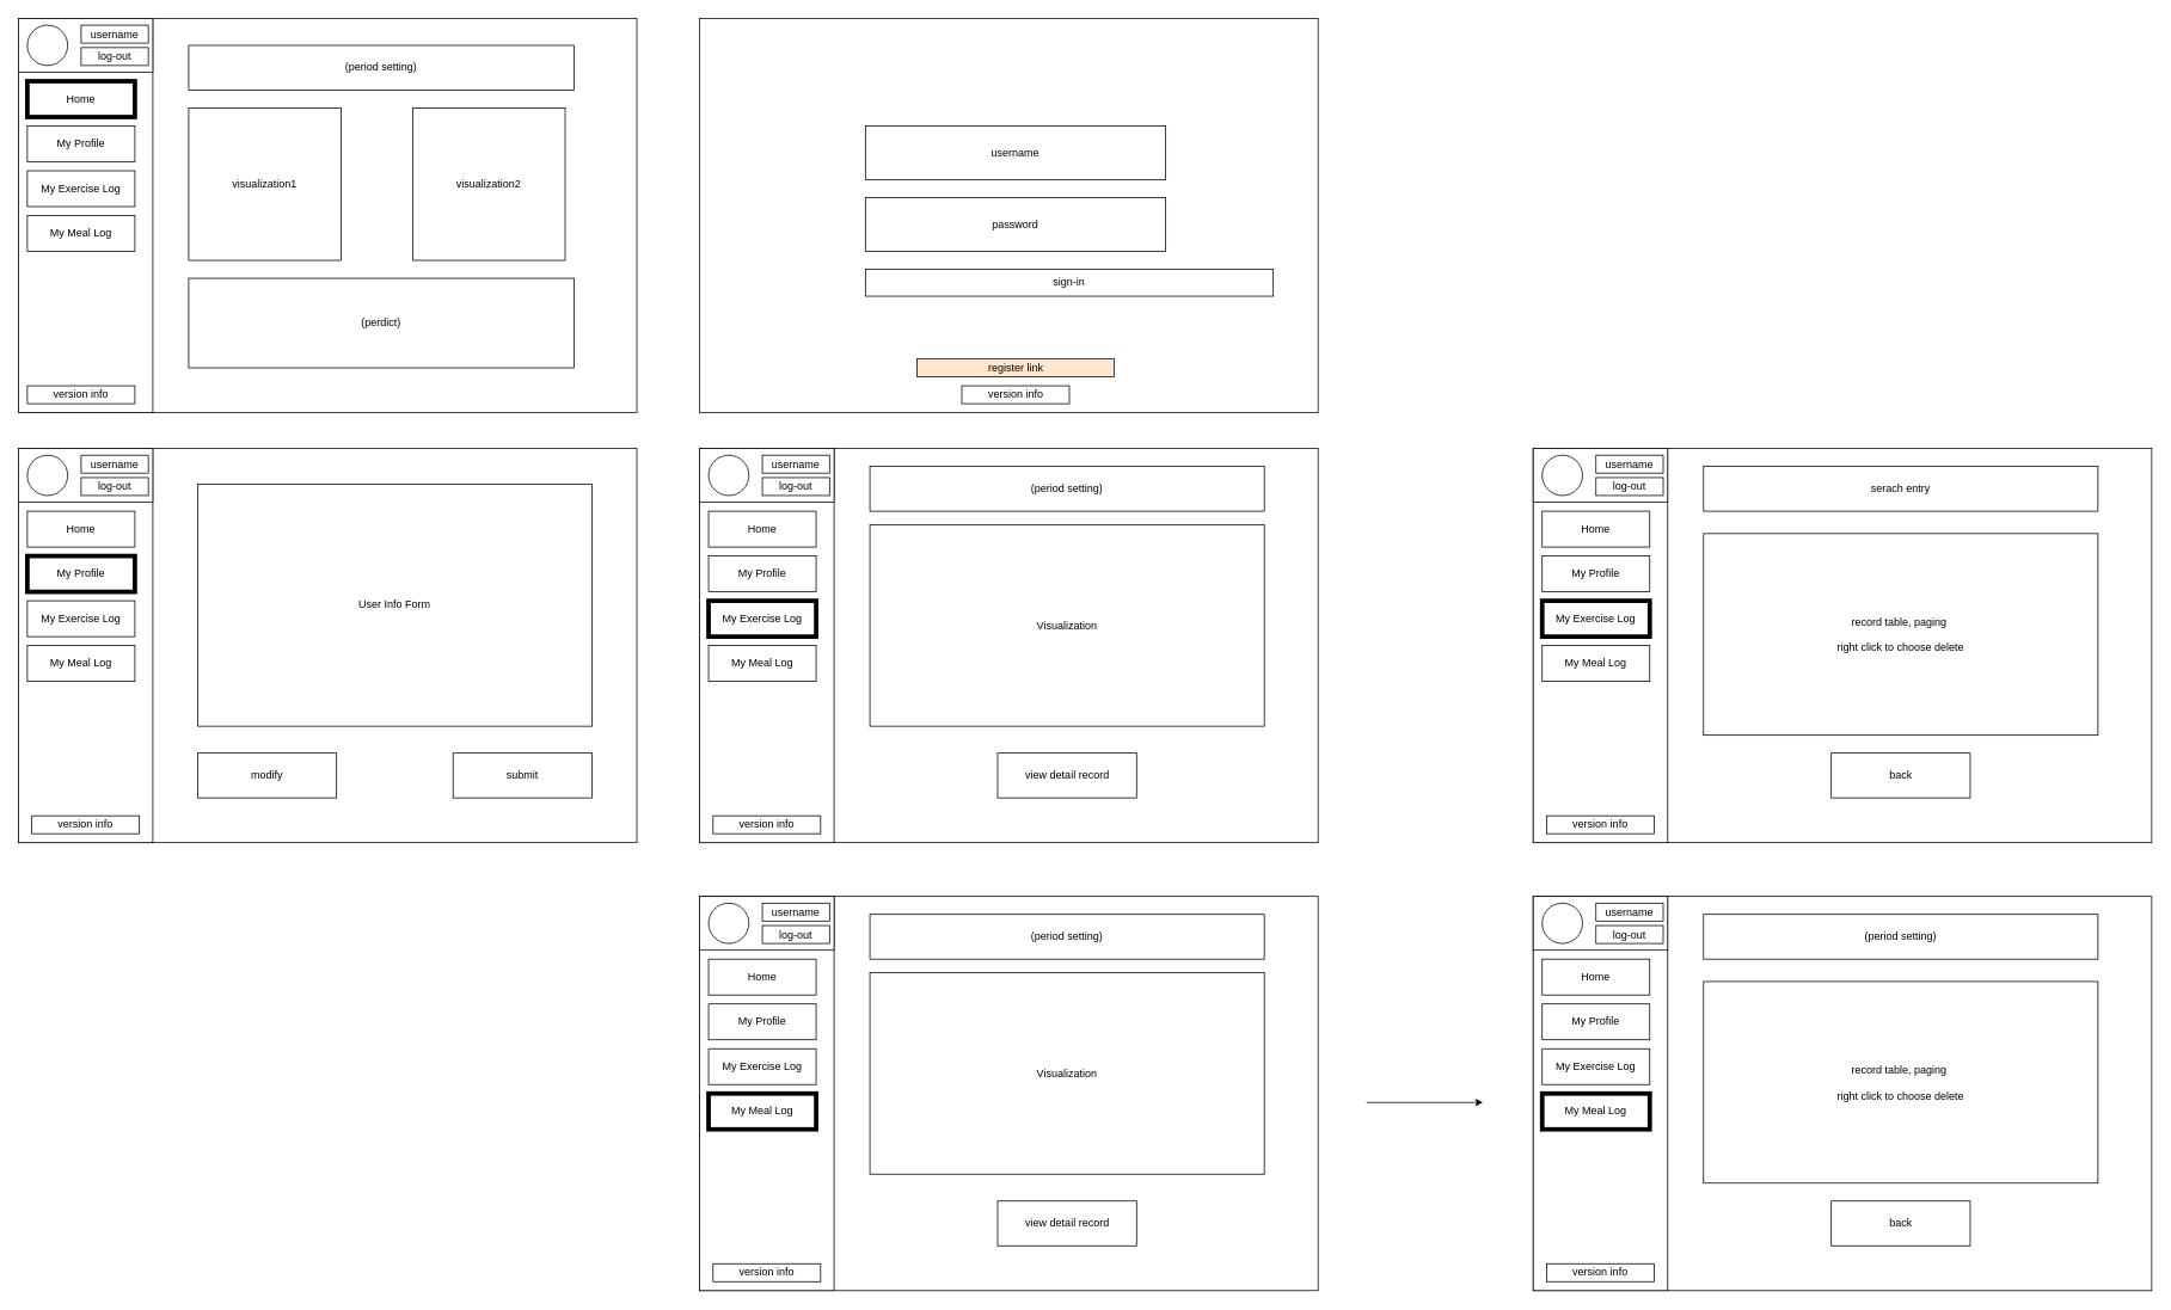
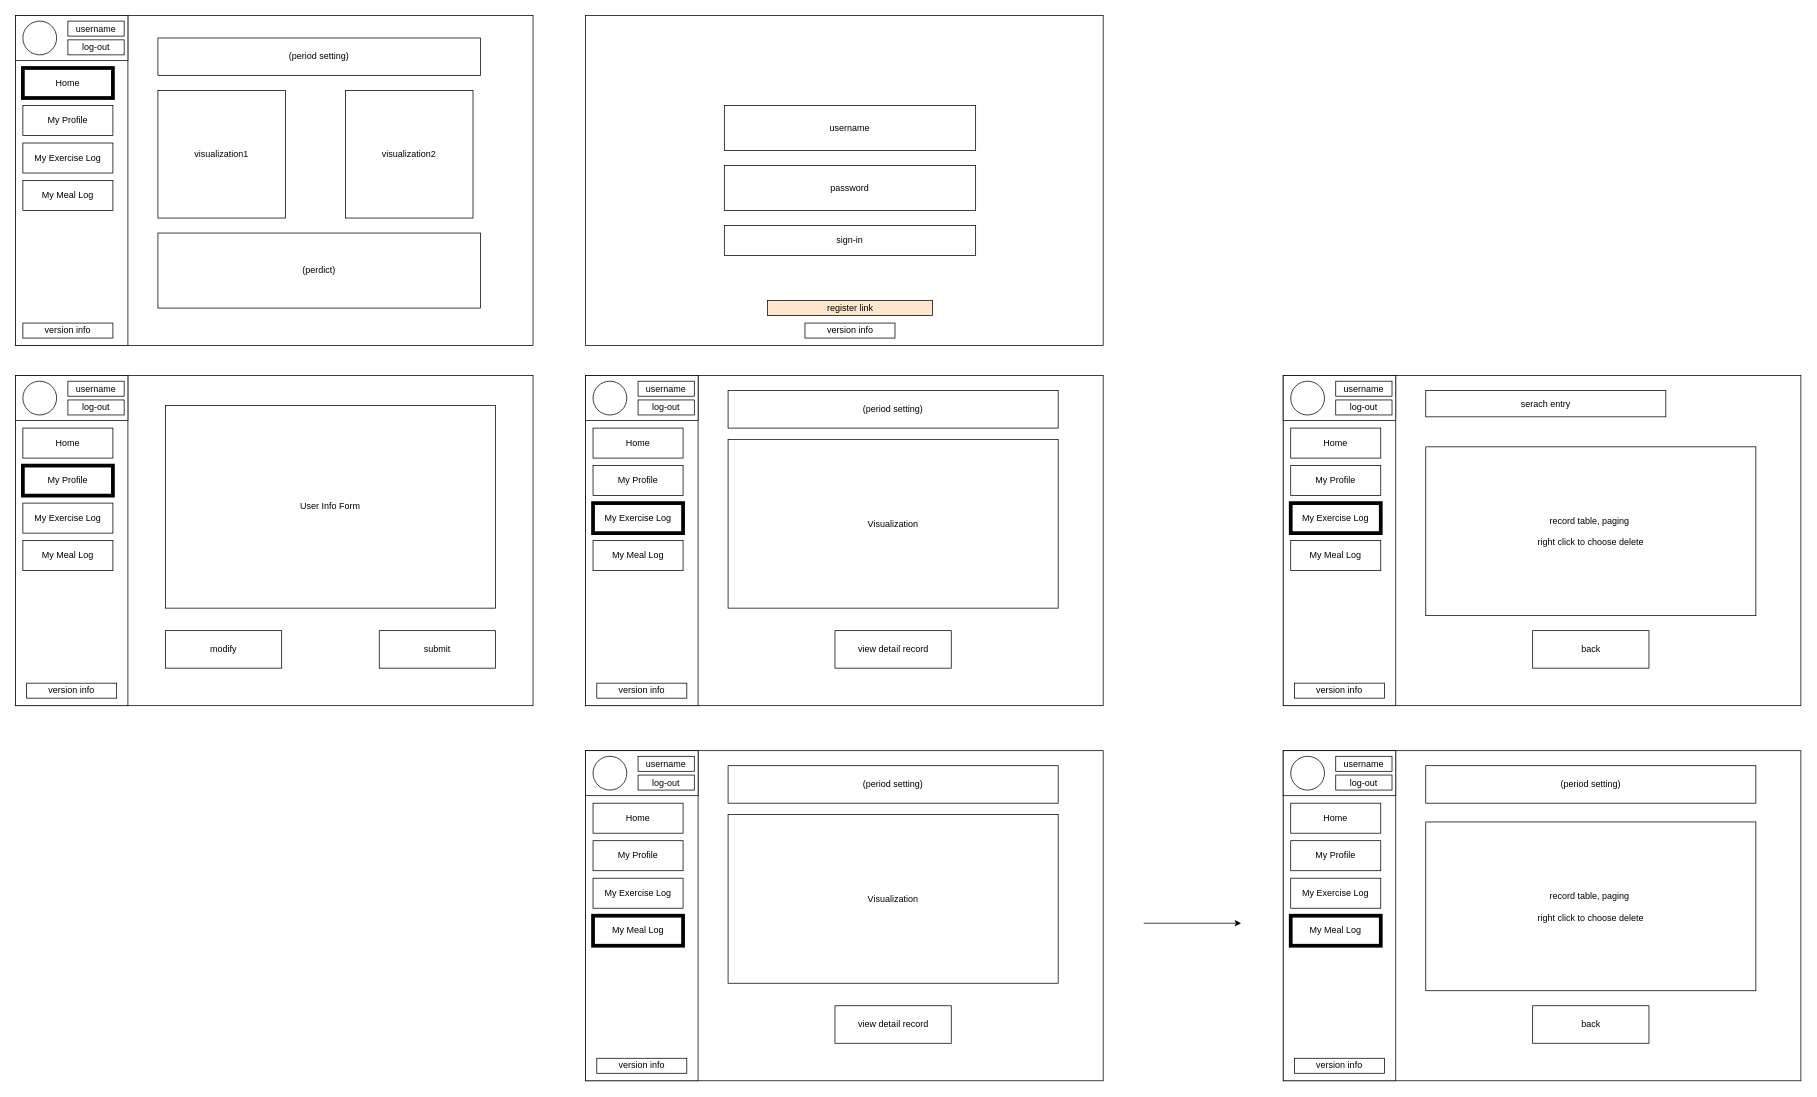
- <mxCell id="20" value="sign-in" style="rounded=0;whiteSpace=wrap;html=1;" parent="1" vertex="1"><mxGeometry x="965" y="300" width="455" height="30" as="geometry" /></mxCell>
+ <mxCell id="20" value="sign-in" style="rounded=0;whiteSpace=wrap;html=1;" parent="1" vertex="1"><mxGeometry x="965" y="300" width="335" height="40" as="geometry" /></mxCell>
- <mxCell id="60" value="serach entry" style="rounded=0;whiteSpace=wrap;html=1;" parent="1" vertex="1"><mxGeometry x="1900" y="520" width="440" height="50" as="geometry" /></mxCell>
+ <mxCell id="60" value="serach entry" style="rounded=0;whiteSpace=wrap;html=1;" parent="1" vertex="1"><mxGeometry x="1900" y="520" width="320" height="35" as="geometry" /></mxCell>
